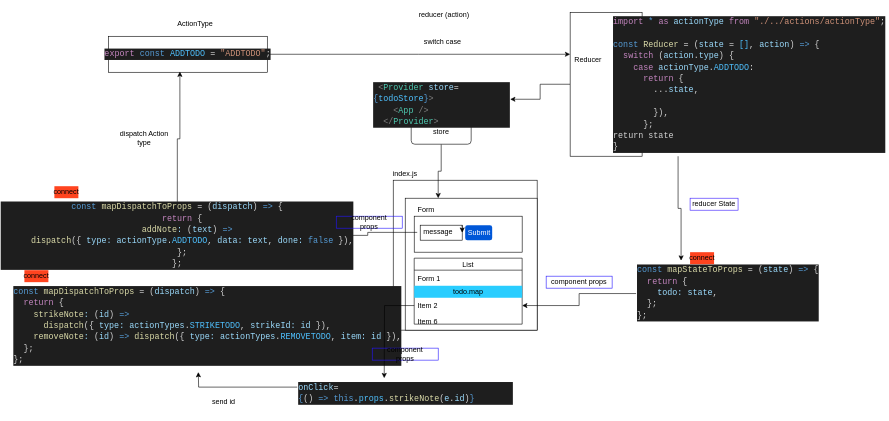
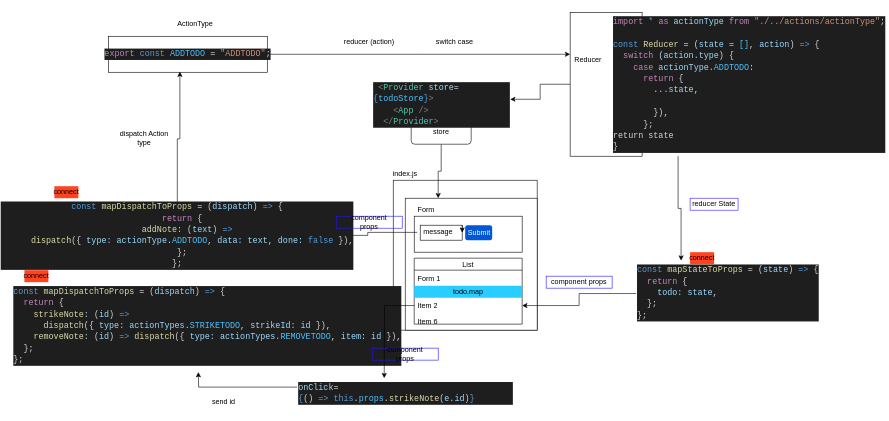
- <mxCell id="39" value="reducer (action)" style="text;html=1;strokeColor=none;fillColor=none;align=center;verticalAlign=middle;whiteSpace=wrap;rounded=0;" parent="1" vertex="1"><mxGeometry x="695" y="15" width="90" height="20" as="geometry" /></mxCell>
+ <mxCell id="39" value="reducer (action)" style="text;html=1;strokeColor=none;fillColor=none;align=center;verticalAlign=middle;whiteSpace=wrap;rounded=0;" parent="1" vertex="1"><mxGeometry x="570" y="60" width="90" height="20" as="geometry" /></mxCell>
- <mxCell id="40" value="switch case" style="text;html=1;strokeColor=none;fillColor=none;align=center;verticalAlign=middle;whiteSpace=wrap;rounded=0;" parent="1" vertex="1"><mxGeometry x="695" y="60" width="85" height="20" as="geometry" /></mxCell>
+ <mxCell id="40" value="switch case" style="text;html=1;strokeColor=none;fillColor=none;align=center;verticalAlign=middle;whiteSpace=wrap;rounded=0;" parent="1" vertex="1"><mxGeometry x="715" y="60" width="85" height="20" as="geometry" /></mxCell>
